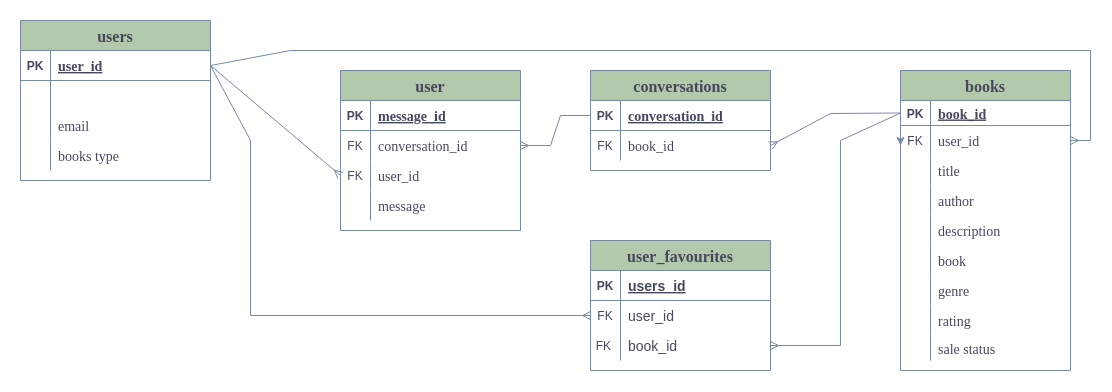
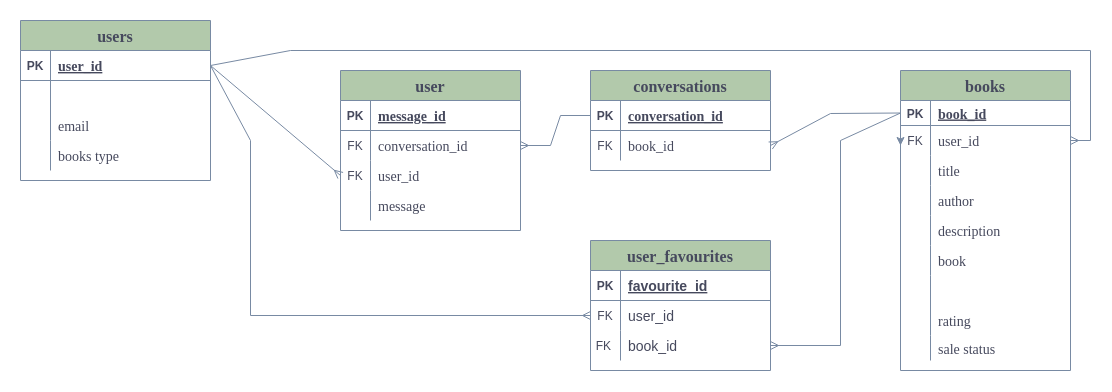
- <mxCell id="55" value="users_id" style="shape=partialRectangle;connectable=0;fillColor=none;top=0;left=0;bottom=0;right=0;align=left;spacingLeft=6;fontStyle=5;overflow=hidden;fontSize=14;strokeColor=#788AA3;fontColor=#46495D;" parent="53" vertex="1"><mxGeometry x="30" width="150" height="30" as="geometry"><mxRectangle width="150" height="30" as="alternateBounds" /></mxGeometry></mxCell>
+ <mxCell id="55" value="favourite_id" style="shape=partialRectangle;connectable=0;fillColor=none;top=0;left=0;bottom=0;right=0;align=left;spacingLeft=6;fontStyle=5;overflow=hidden;fontSize=14;strokeColor=#788AA3;fontColor=#46495D;" parent="53" vertex="1"><mxGeometry x="30" width="150" height="30" as="geometry"><mxRectangle width="150" height="30" as="alternateBounds" /></mxGeometry></mxCell>
- <mxCell id="24" value="genre" style="shape=partialRectangle;overflow=hidden;connectable=0;fillColor=none;top=0;left=0;bottom=0;right=0;align=left;spacingLeft=6;fontFamily=Verdana;fontSize=14;strokeColor=#788AA3;fontColor=#46495D;" parent="22" vertex="1"><mxGeometry x="30" width="140" height="30" as="geometry"><mxRectangle width="140" height="30" as="alternateBounds" /></mxGeometry></mxCell>
